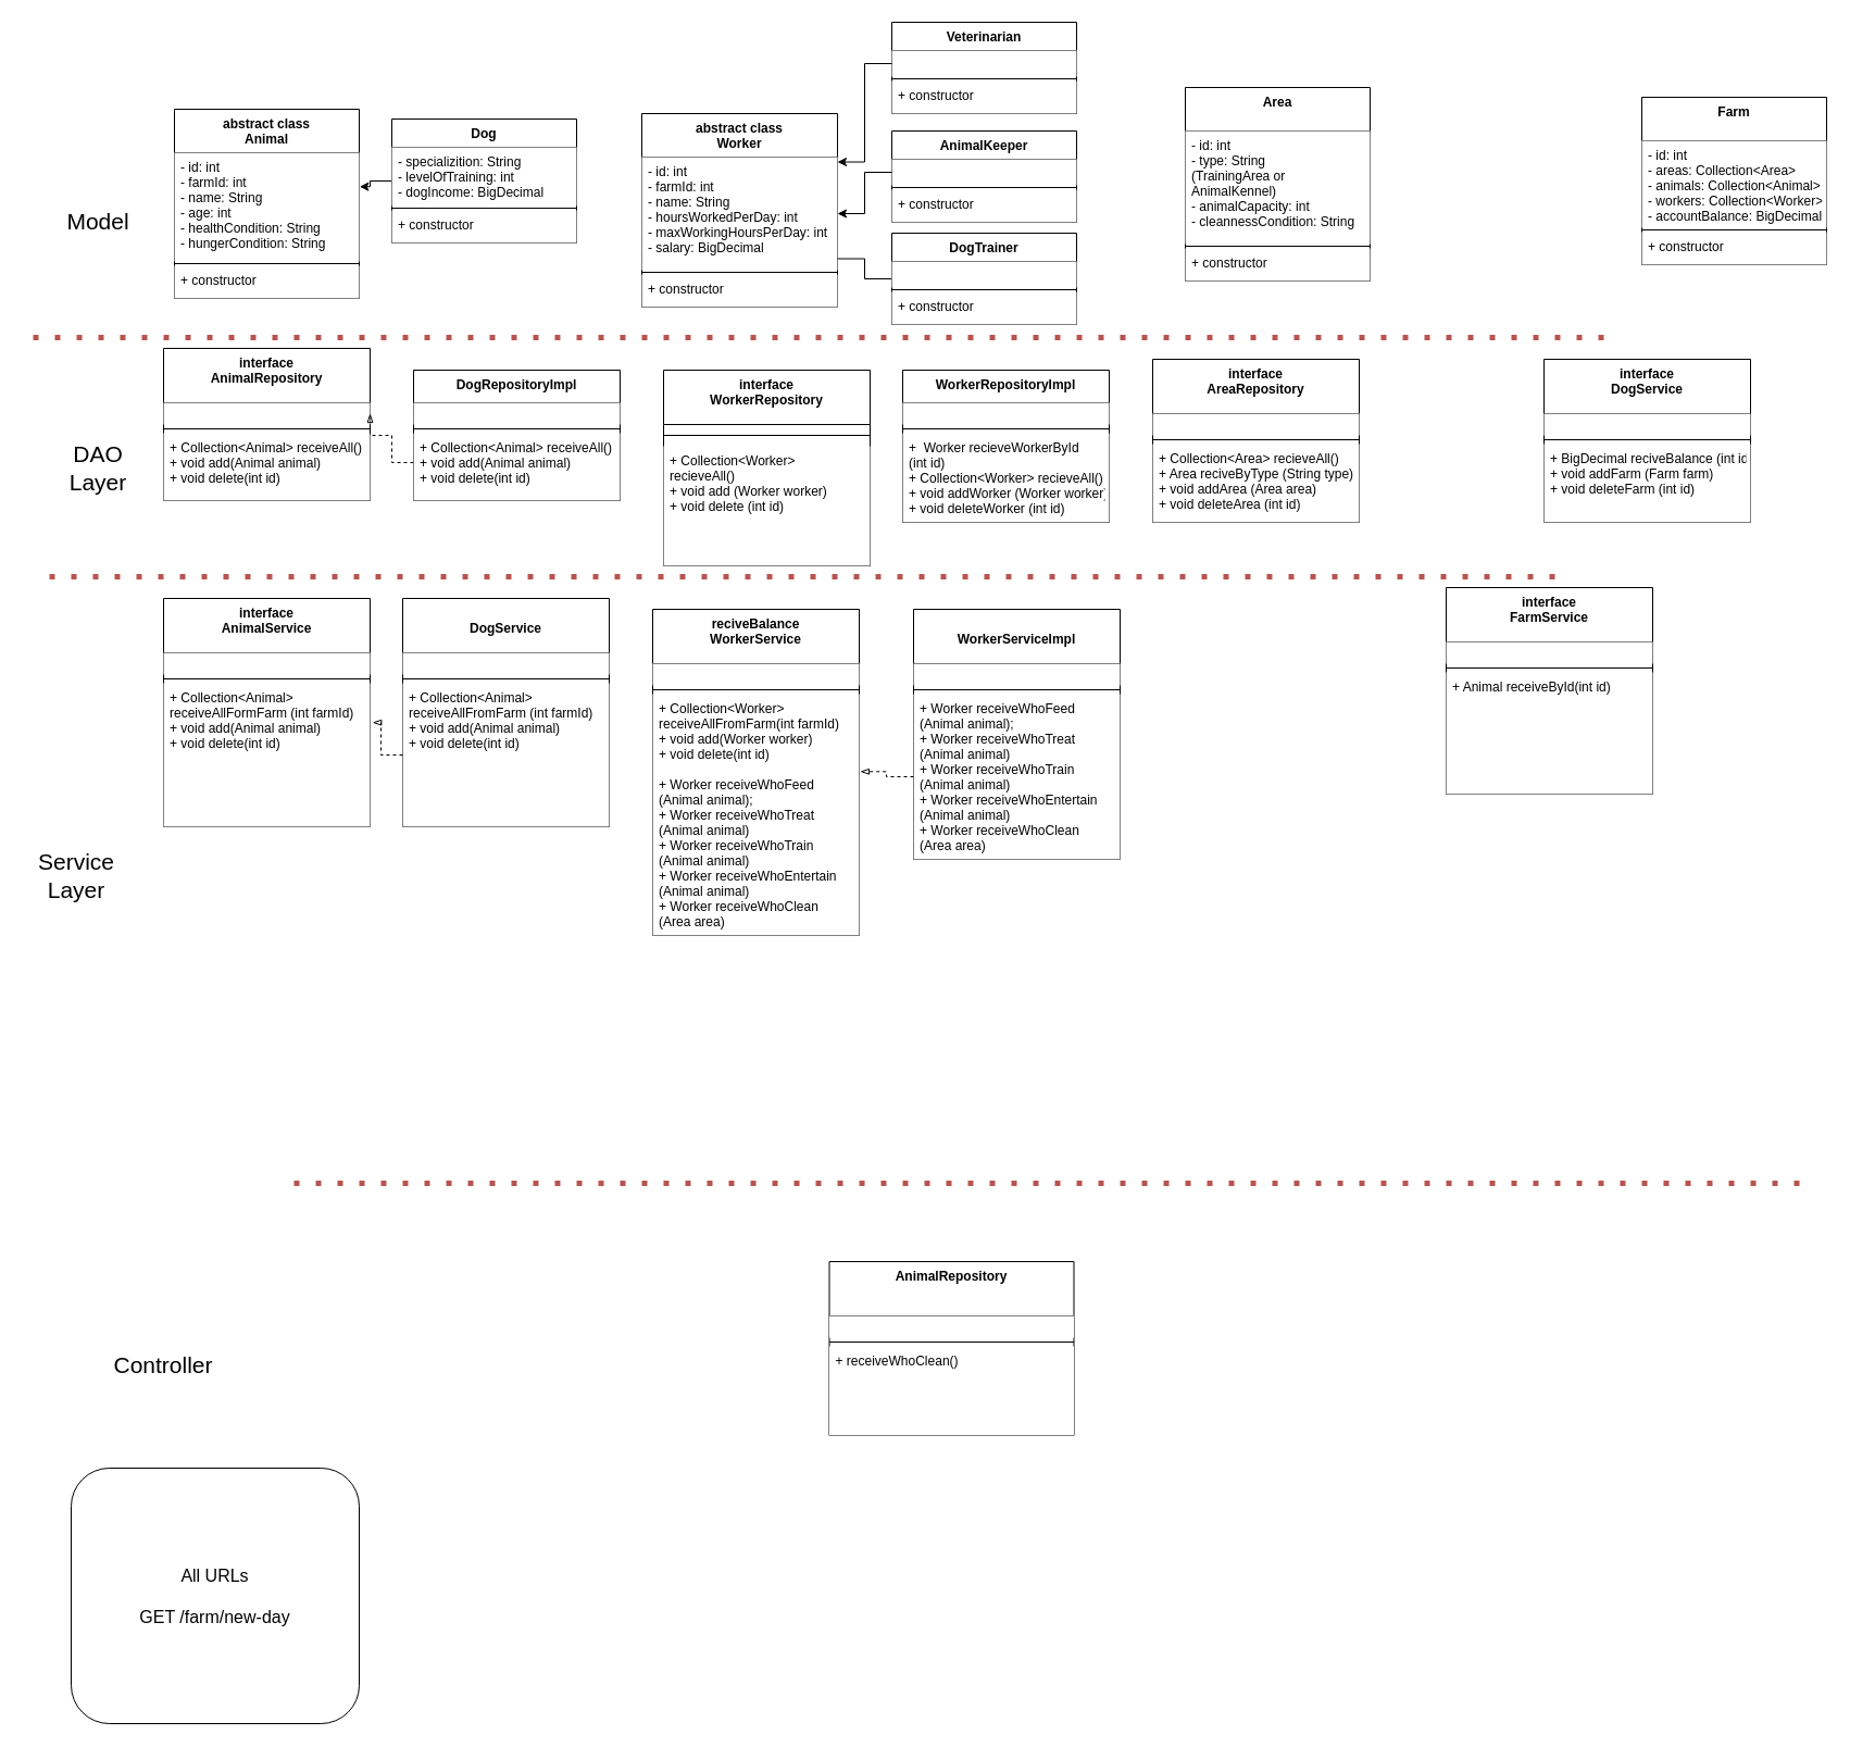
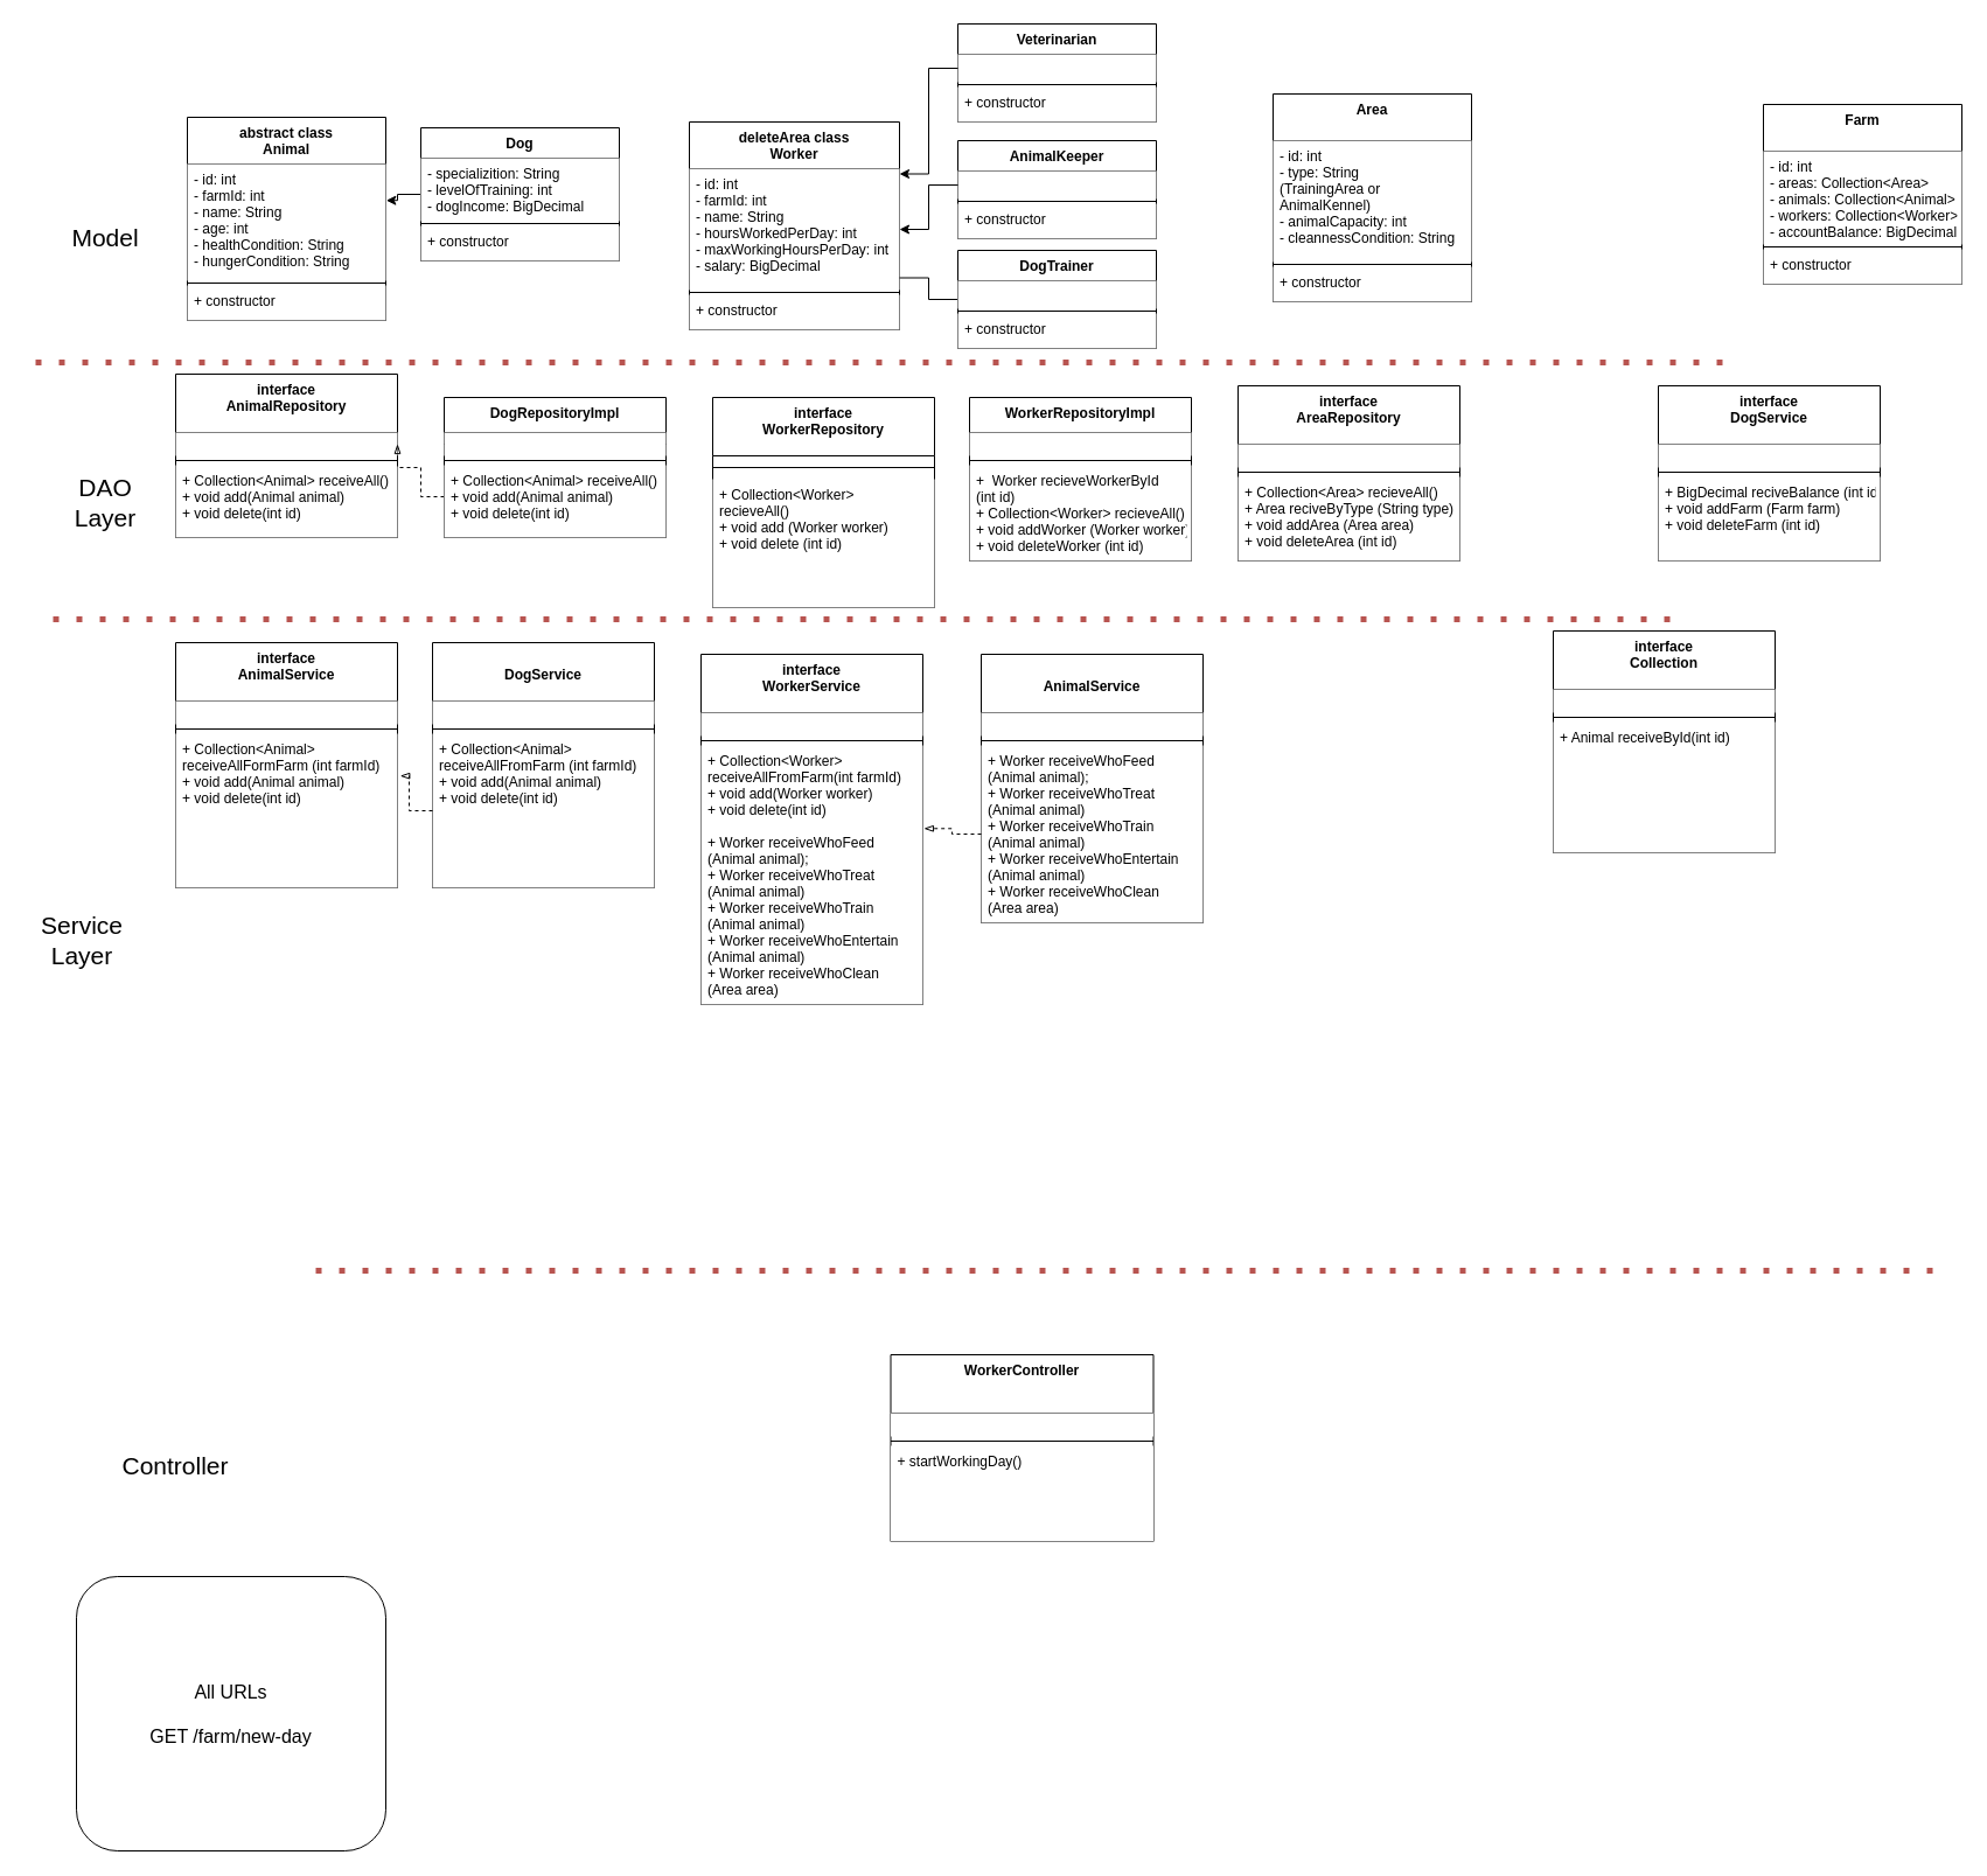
- <mxCell id="15" value="abstract class&#10;Worker" style="swimlane;fontStyle=1;align=center;verticalAlign=top;childLayout=stackLayout;horizontal=1;startSize=40;horizontalStack=0;resizeParent=1;resizeParentMax=0;resizeLast=0;collapsible=1;marginBottom=0;fillColor=#FFFFFF;" vertex="1" parent="1"><mxGeometry x="590" y="104" width="180" height="178" as="geometry" /></mxCell>
+ <mxCell id="15" value="deleteArea class&#10;Worker" style="swimlane;fontStyle=1;align=center;verticalAlign=top;childLayout=stackLayout;horizontal=1;startSize=40;horizontalStack=0;resizeParent=1;resizeParentMax=0;resizeLast=0;collapsible=1;marginBottom=0;fillColor=#FFFFFF;" vertex="1" parent="1"><mxGeometry x="590" y="104" width="180" height="178" as="geometry" /></mxCell>
- <mxCell id="78" value="interface&#10;FarmService" style="swimlane;fontStyle=1;align=center;verticalAlign=top;childLayout=stackLayout;horizontal=1;startSize=50;horizontalStack=0;resizeParent=1;resizeParentMax=0;resizeLast=0;collapsible=1;marginBottom=0;fillColor=#FFFFFF;" vertex="1" parent="1"><mxGeometry x="1330" y="540" width="190" height="190" as="geometry" /></mxCell>
+ <mxCell id="78" value="interface&#10;Collection" style="swimlane;fontStyle=1;align=center;verticalAlign=top;childLayout=stackLayout;horizontal=1;startSize=50;horizontalStack=0;resizeParent=1;resizeParentMax=0;resizeLast=0;collapsible=1;marginBottom=0;fillColor=#FFFFFF;" vertex="1" parent="1"><mxGeometry x="1330" y="540" width="190" height="190" as="geometry" /></mxCell>
- <mxCell id="49" value="reciveBalance&#10;WorkerService" style="swimlane;fontStyle=1;align=center;verticalAlign=top;childLayout=stackLayout;horizontal=1;startSize=50;horizontalStack=0;resizeParent=1;resizeParentMax=0;resizeLast=0;collapsible=1;marginBottom=0;fillColor=#FFFFFF;" vertex="1" parent="1"><mxGeometry x="600" y="560" width="190" height="300" as="geometry" /></mxCell>
+ <mxCell id="49" value="interface&#10;WorkerService" style="swimlane;fontStyle=1;align=center;verticalAlign=top;childLayout=stackLayout;horizontal=1;startSize=50;horizontalStack=0;resizeParent=1;resizeParentMax=0;resizeLast=0;collapsible=1;marginBottom=0;fillColor=#FFFFFF;" vertex="1" parent="1"><mxGeometry x="600" y="560" width="190" height="300" as="geometry" /></mxCell>
- <mxCell id="92" value="&#10;WorkerServiceImpl" style="swimlane;fontStyle=1;align=center;verticalAlign=top;childLayout=stackLayout;horizontal=1;startSize=50;horizontalStack=0;resizeParent=1;resizeParentMax=0;resizeLast=0;collapsible=1;marginBottom=0;fillColor=#FFFFFF;" vertex="1" parent="1"><mxGeometry x="840" y="560" width="190" height="230" as="geometry" /></mxCell>
+ <mxCell id="92" value="&#10;AnimalService" style="swimlane;fontStyle=1;align=center;verticalAlign=top;childLayout=stackLayout;horizontal=1;startSize=50;horizontalStack=0;resizeParent=1;resizeParentMax=0;resizeLast=0;collapsible=1;marginBottom=0;fillColor=#FFFFFF;" vertex="1" parent="1"><mxGeometry x="840" y="560" width="190" height="230" as="geometry" /></mxCell>
- <mxCell id="64" value="AnimalRepository" style="swimlane;fontStyle=1;align=center;verticalAlign=top;childLayout=stackLayout;horizontal=1;startSize=50;horizontalStack=0;resizeParent=1;resizeParentMax=0;resizeLast=0;collapsible=1;marginBottom=0;fillColor=#FFFFFF;" vertex="1" parent="1"><mxGeometry x="762.5" y="1160" width="225" height="160" as="geometry" /></mxCell>
+ <mxCell id="64" value="WorkerController" style="swimlane;fontStyle=1;align=center;verticalAlign=top;childLayout=stackLayout;horizontal=1;startSize=50;horizontalStack=0;resizeParent=1;resizeParentMax=0;resizeLast=0;collapsible=1;marginBottom=0;fillColor=#FFFFFF;" vertex="1" parent="1"><mxGeometry x="762.5" y="1160" width="225" height="160" as="geometry" /></mxCell>
- <mxCell id="67" value="+ receiveWhoClean()" style="text;strokeColor=none;align=left;verticalAlign=top;spacingLeft=4;spacingRight=4;overflow=hidden;rotatable=0;points=[[0,0.5],[1,0.5]];portConstraint=eastwest;fillColor=#ffffff;" vertex="1" parent="64"><mxGeometry y="78" width="225" height="82" as="geometry" /></mxCell>
+ <mxCell id="67" value="+ startWorkingDay()" style="text;strokeColor=none;align=left;verticalAlign=top;spacingLeft=4;spacingRight=4;overflow=hidden;rotatable=0;points=[[0,0.5],[1,0.5]];portConstraint=eastwest;fillColor=#ffffff;" vertex="1" parent="64"><mxGeometry y="78" width="225" height="82" as="geometry" /></mxCell>
